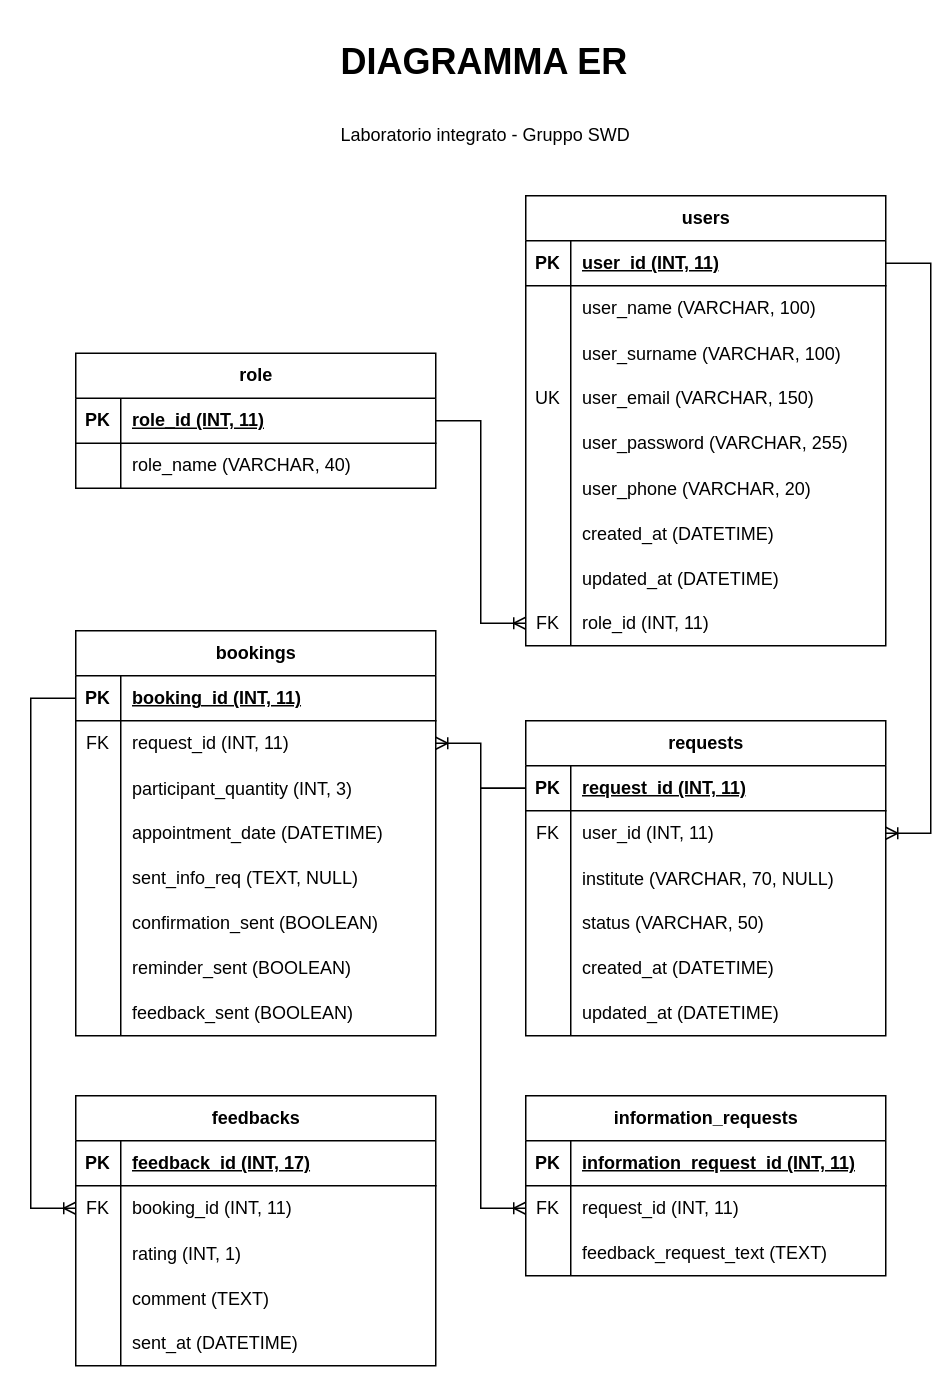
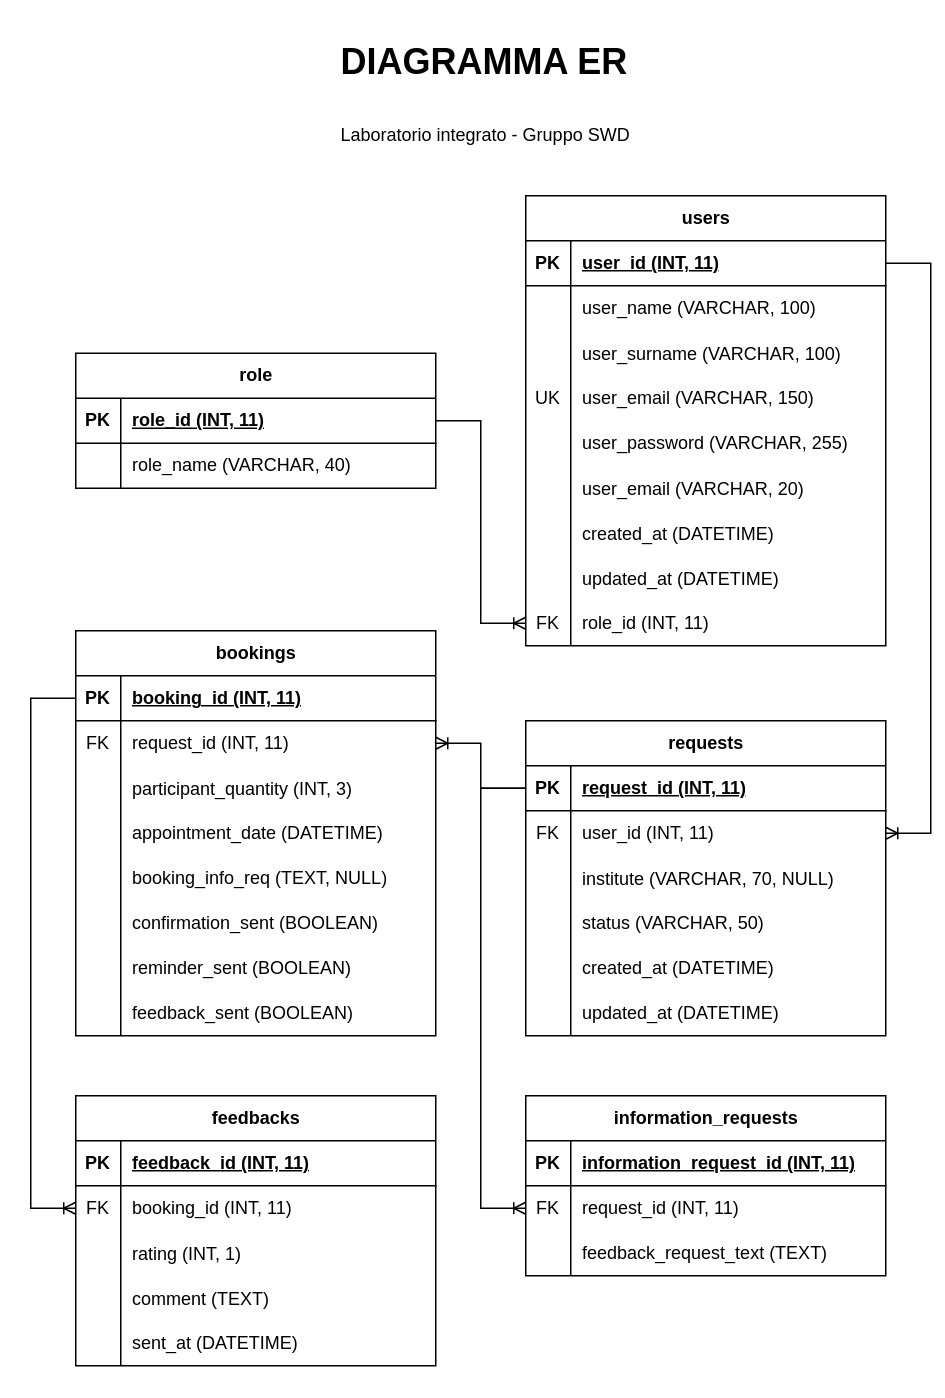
- <mxCell id="20" value="user_phone (VARCHAR, 20)" style="shape=partialRectangle;connectable=0;fillColor=none;top=0;left=0;bottom=0;right=0;align=left;spacingLeft=6;overflow=hidden;" vertex="1" parent="18"><mxGeometry x="30" width="210" height="30" as="geometry"><mxRectangle width="210" height="30" as="alternateBounds" /></mxGeometry></mxCell>
+ <mxCell id="20" value="user_email (VARCHAR, 20)" style="shape=partialRectangle;connectable=0;fillColor=none;top=0;left=0;bottom=0;right=0;align=left;spacingLeft=6;overflow=hidden;" vertex="1" parent="18"><mxGeometry x="30" width="210" height="30" as="geometry"><mxRectangle width="210" height="30" as="alternateBounds" /></mxGeometry></mxCell>
- <mxCell id="74" value="sent_info_req (TEXT, NULL)" style="shape=partialRectangle;connectable=0;fillColor=none;top=0;left=0;bottom=0;right=0;align=left;spacingLeft=6;overflow=hidden;whiteSpace=wrap;html=1;" vertex="1" parent="72"><mxGeometry x="30" width="210" height="30" as="geometry"><mxRectangle width="210" height="30" as="alternateBounds" /></mxGeometry></mxCell>
+ <mxCell id="74" value="booking_info_req (TEXT, NULL)" style="shape=partialRectangle;connectable=0;fillColor=none;top=0;left=0;bottom=0;right=0;align=left;spacingLeft=6;overflow=hidden;whiteSpace=wrap;html=1;" vertex="1" parent="72"><mxGeometry x="30" width="210" height="30" as="geometry"><mxRectangle width="210" height="30" as="alternateBounds" /></mxGeometry></mxCell>
- <mxCell id="87" value="feedback_id&amp;nbsp;(INT, 17)" style="shape=partialRectangle;connectable=0;fillColor=none;top=0;left=0;bottom=0;right=0;align=left;spacingLeft=6;fontStyle=5;overflow=hidden;whiteSpace=wrap;html=1;" vertex="1" parent="85"><mxGeometry x="30" width="210" height="30" as="geometry"><mxRectangle width="210" height="30" as="alternateBounds" /></mxGeometry></mxCell>
+ <mxCell id="87" value="feedback_id&amp;nbsp;(INT, 11)" style="shape=partialRectangle;connectable=0;fillColor=none;top=0;left=0;bottom=0;right=0;align=left;spacingLeft=6;fontStyle=5;overflow=hidden;whiteSpace=wrap;html=1;" vertex="1" parent="85"><mxGeometry x="30" width="210" height="30" as="geometry"><mxRectangle width="210" height="30" as="alternateBounds" /></mxGeometry></mxCell>
